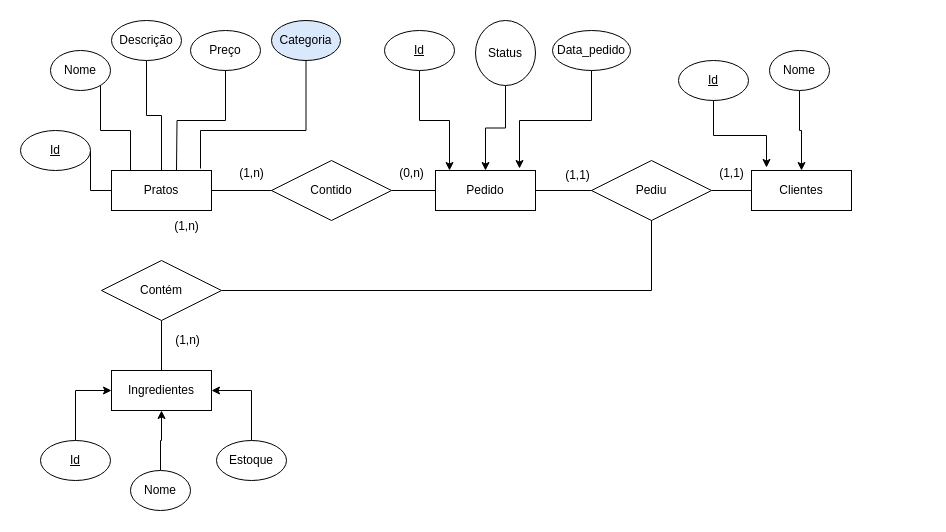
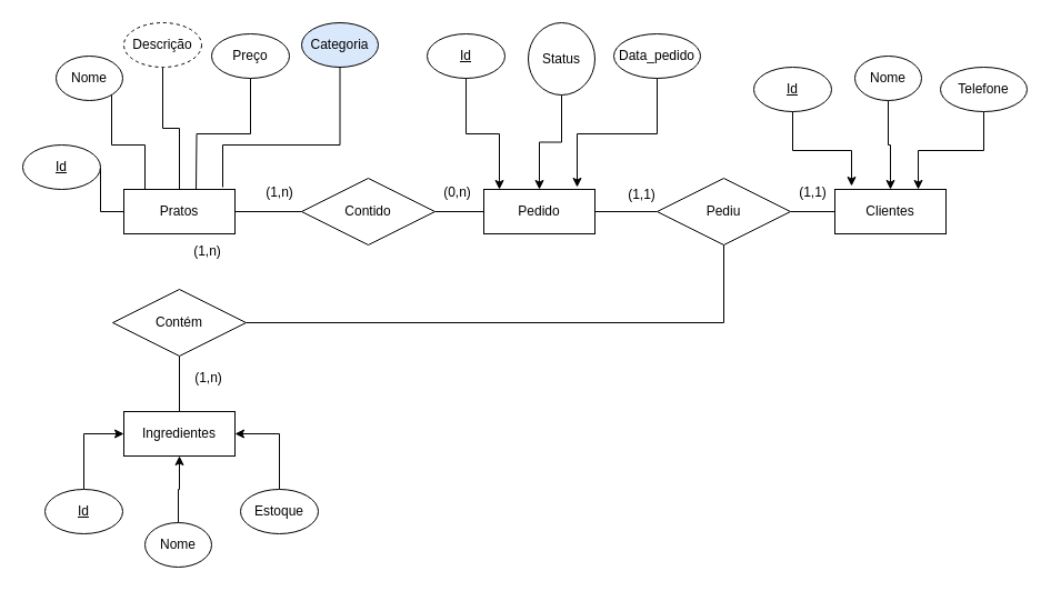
- <mxCell id="24" value="Descrição" style="ellipse;whiteSpace=wrap;html=1;align=center;" vertex="1" parent="1"><mxGeometry x="111" y="20" width="70" height="40" as="geometry" /></mxCell>
+ <mxCell id="24" value="Descrição" style="ellipse;whiteSpace=wrap;html=1;align=center;dashed=1;" vertex="1" parent="1"><mxGeometry x="111" y="20" width="70" height="40" as="geometry" /></mxCell>
+ <mxCell id="38" value="Telefone" style="ellipse;whiteSpace=wrap;html=1;align=center;" vertex="1" parent="1"><mxGeometry x="846" y="60" width="78" height="40" as="geometry" /></mxCell>
+ <mxCell id="37" style="edgeStyle=orthogonalEdgeStyle;rounded=0;orthogonalLoop=1;jettySize=auto;html=1;exitX=0.5;exitY=1;exitDx=0;exitDy=0;entryX=0.75;entryY=0;entryDx=0;entryDy=0;" edge="1" parent="1" source="38" target="4"><mxGeometry relative="1" as="geometry" /></mxCell>
